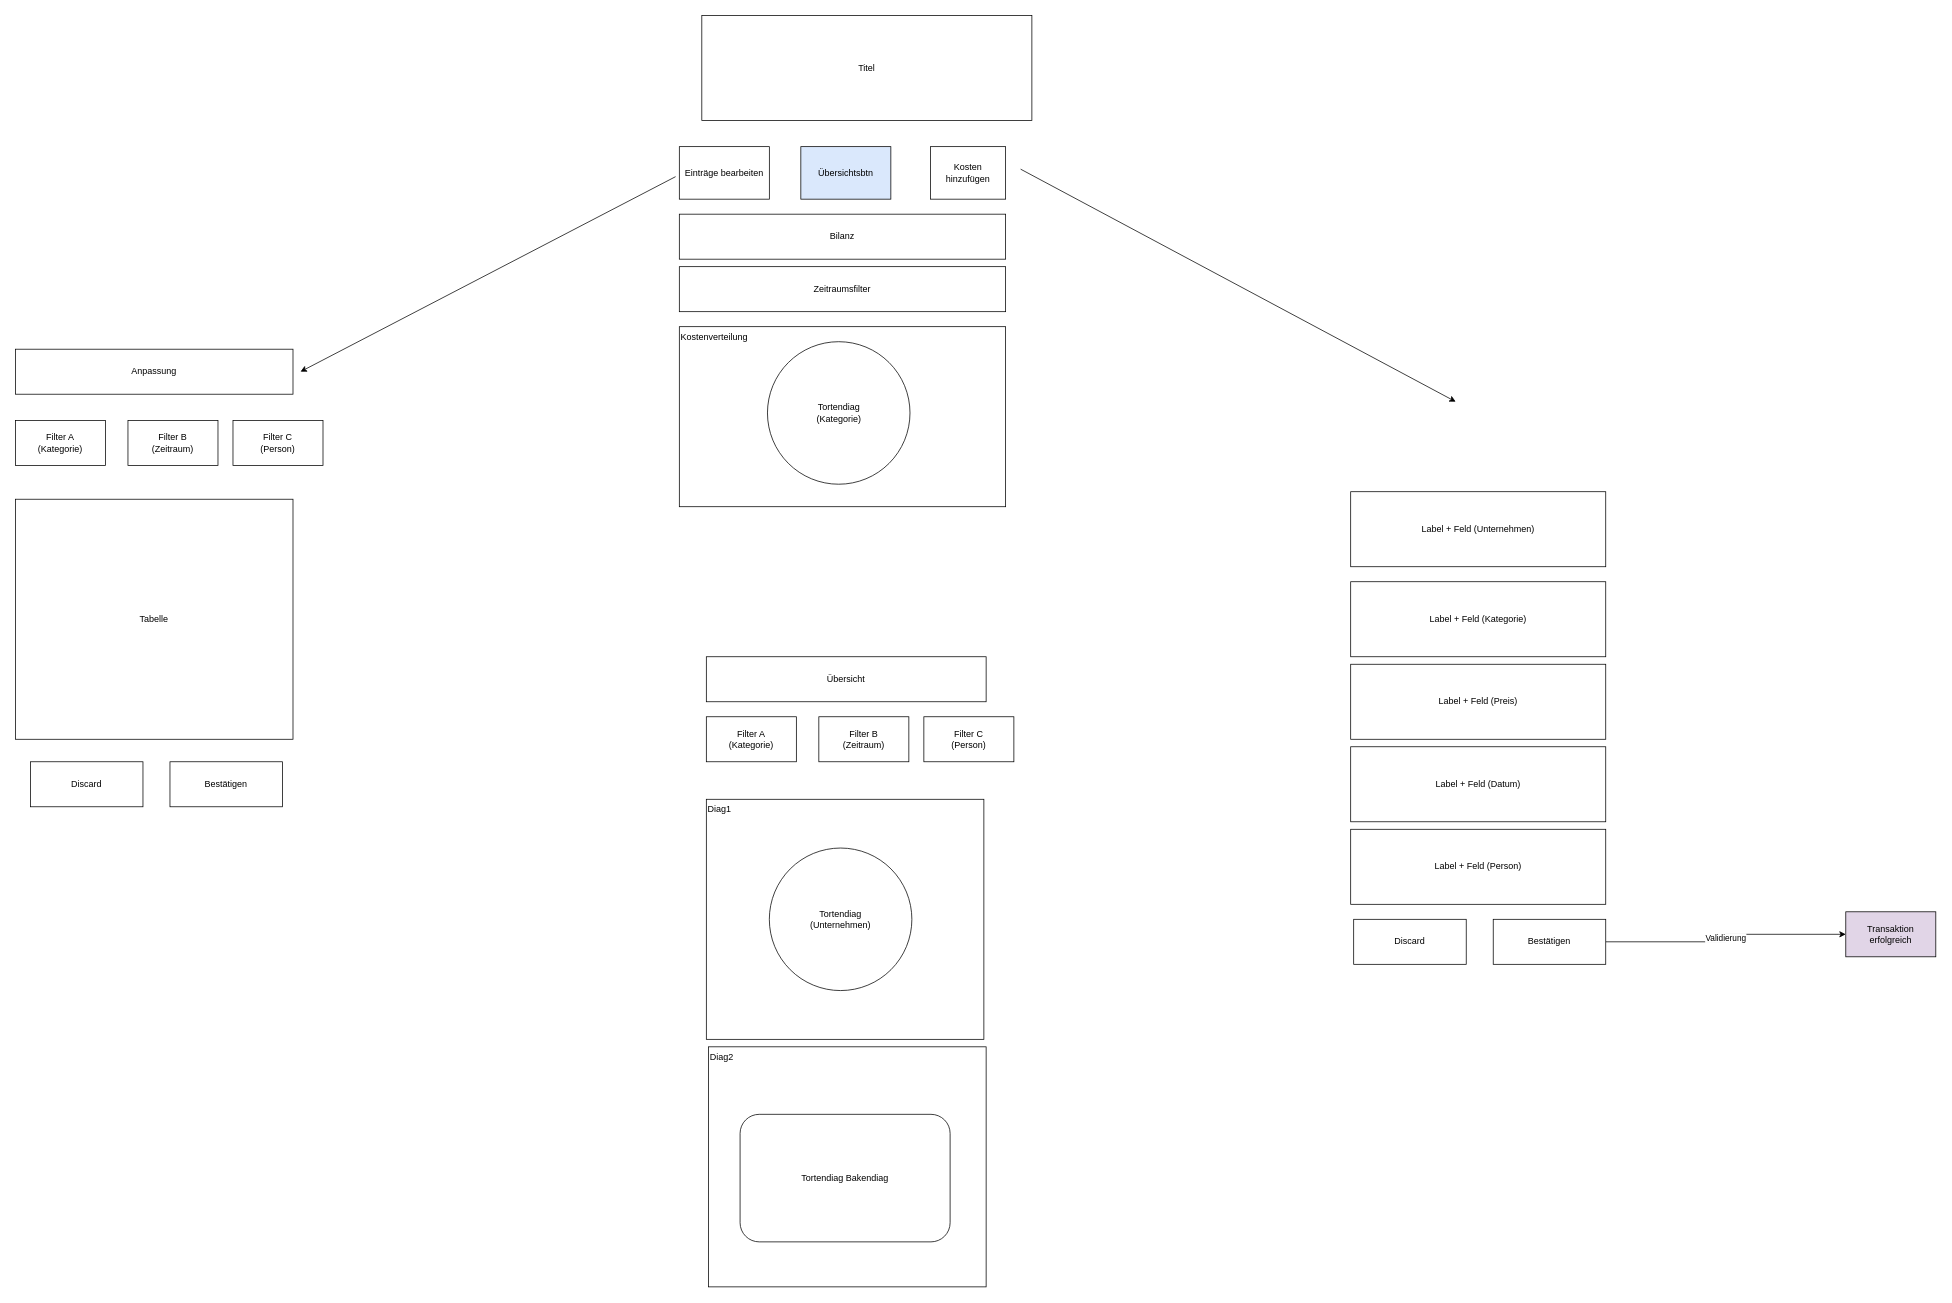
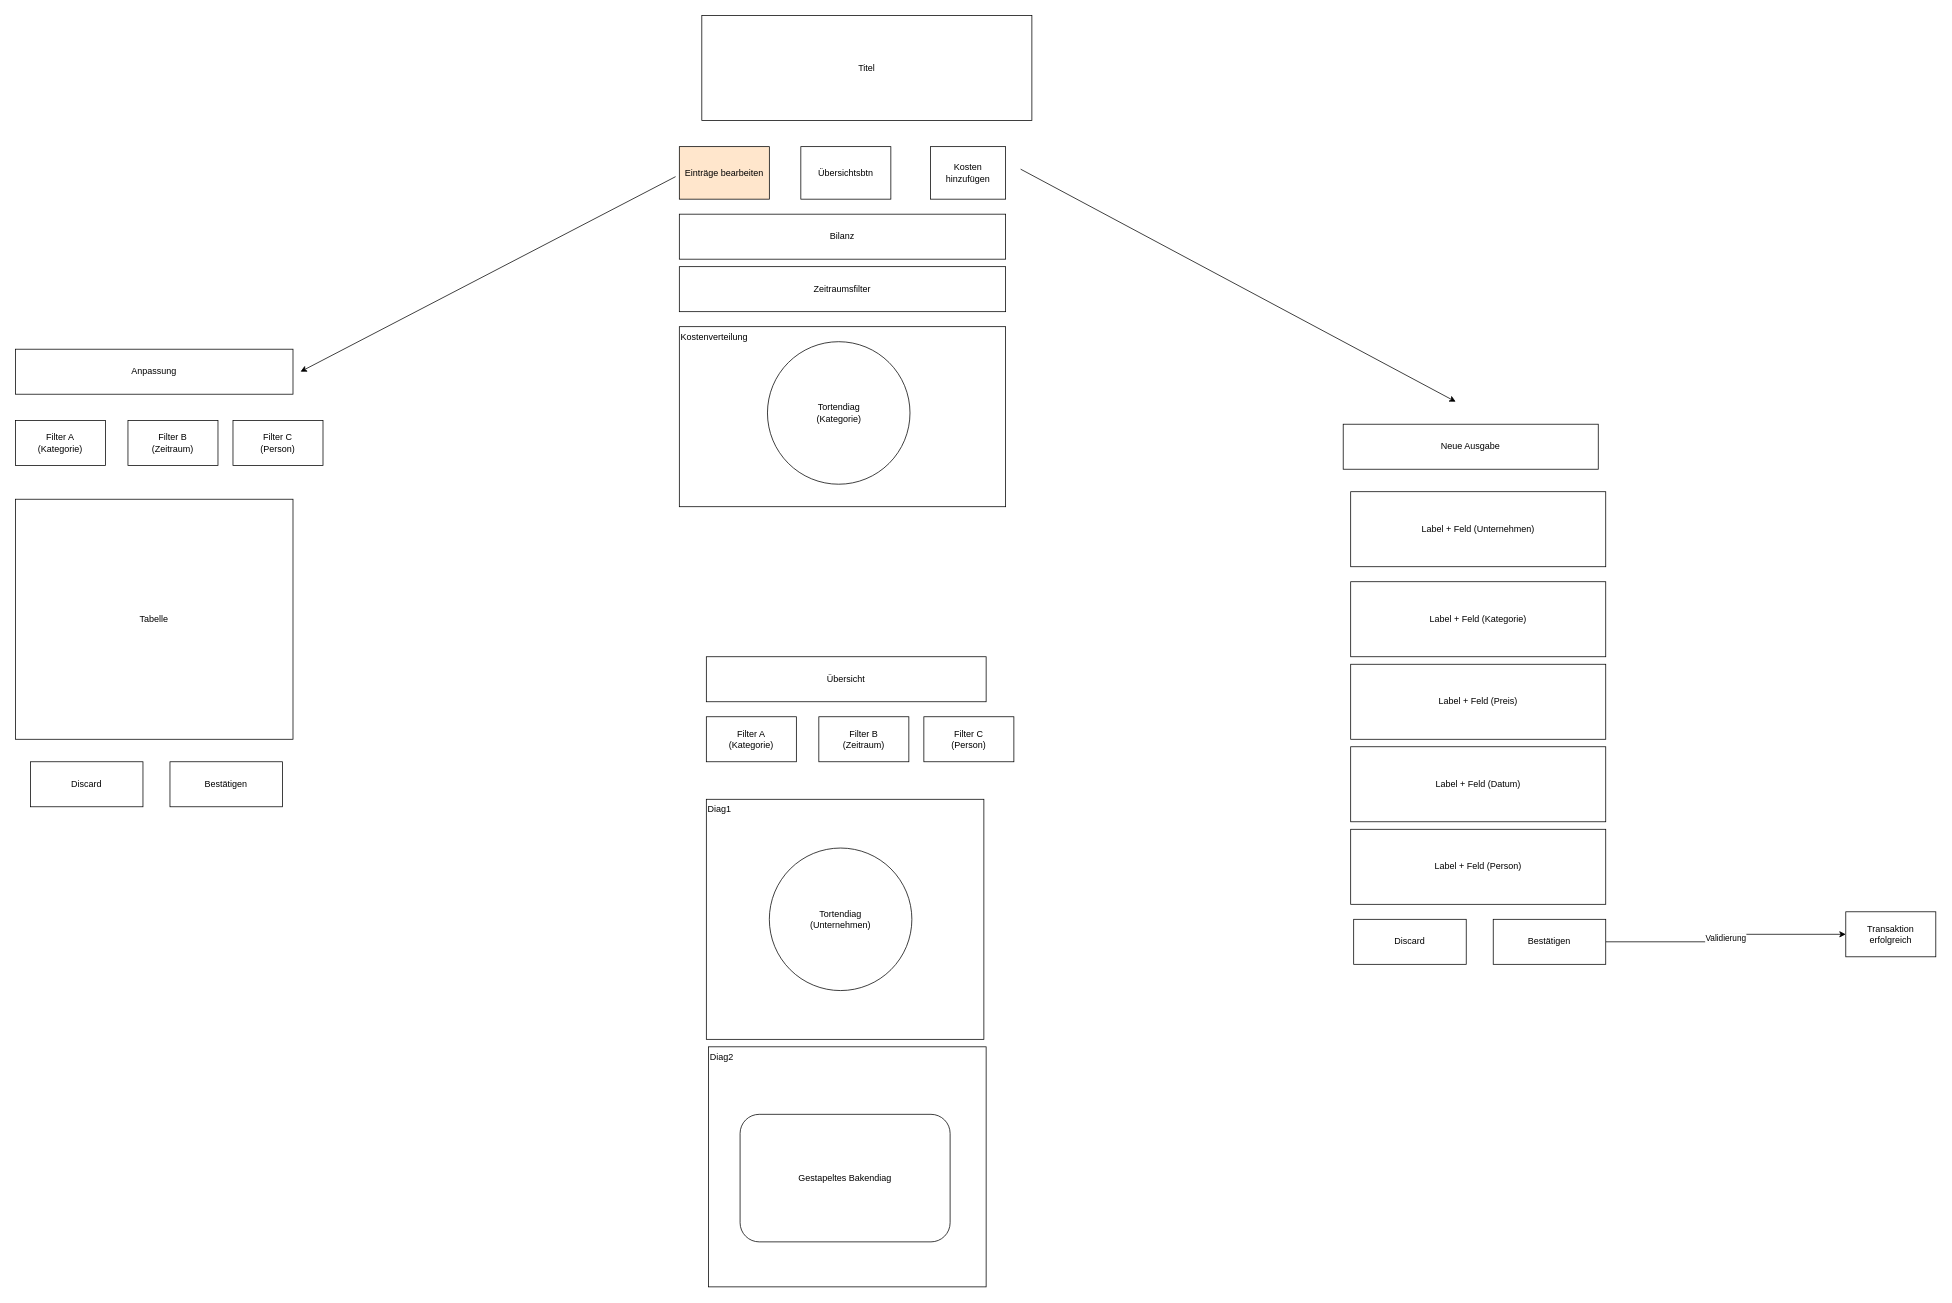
- <mxCell id="20" value="Einträge bearbeiten" style="rounded=0;whiteSpace=wrap;html=1;" vertex="1" parent="1"><mxGeometry x="905" y="195" width="120" height="70" as="geometry" /></mxCell>
+ <mxCell id="20" value="Einträge bearbeiten" style="rounded=0;whiteSpace=wrap;html=1;fillColor=#ffe6cc;" vertex="1" parent="1"><mxGeometry x="905" y="195" width="120" height="70" as="geometry" /></mxCell>
- <mxCell id="3" value="Übersichtsbtn" style="rounded=0;whiteSpace=wrap;html=1;fillColor=#dae8fc;" vertex="1" parent="1"><mxGeometry x="1067" y="195" width="120" height="70" as="geometry" /></mxCell>
+ <mxCell id="3" value="Übersichtsbtn" style="rounded=0;whiteSpace=wrap;html=1;" vertex="1" parent="1"><mxGeometry x="1067" y="195" width="120" height="70" as="geometry" /></mxCell>
+ <mxCell id="10" value="Neue Ausgabe" style="rounded=0;whiteSpace=wrap;html=1;" vertex="1" parent="1"><mxGeometry x="1790" y="565" width="340" height="60" as="geometry" /></mxCell>
- <mxCell id="18" value="Transaktion erfolgreich" style="rounded=0;whiteSpace=wrap;html=1;fillColor=#e1d5e7;" vertex="1" parent="1"><mxGeometry x="2460" y="1215" width="120" height="60" as="geometry" /></mxCell>
+ <mxCell id="18" value="Transaktion erfolgreich" style="rounded=0;whiteSpace=wrap;html=1;" vertex="1" parent="1"><mxGeometry x="2460" y="1215" width="120" height="60" as="geometry" /></mxCell>
- <mxCell id="36" value="Tortendiag Bakendiag" style="rounded=1;whiteSpace=wrap;html=1;" vertex="1" parent="1"><mxGeometry x="986" y="1485" width="280" height="170" as="geometry" /></mxCell>
+ <mxCell id="36" value="Gestapeltes Bakendiag" style="rounded=1;whiteSpace=wrap;html=1;" vertex="1" parent="1"><mxGeometry x="986" y="1485" width="280" height="170" as="geometry" /></mxCell>
